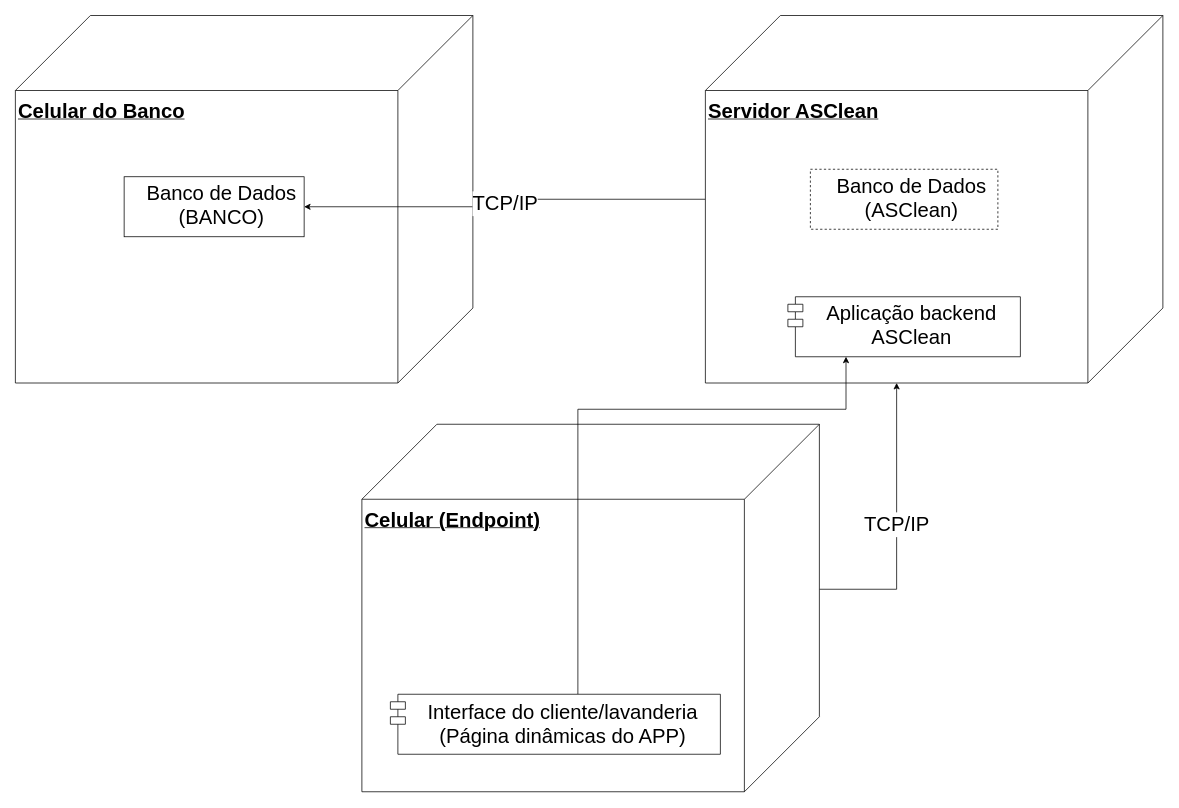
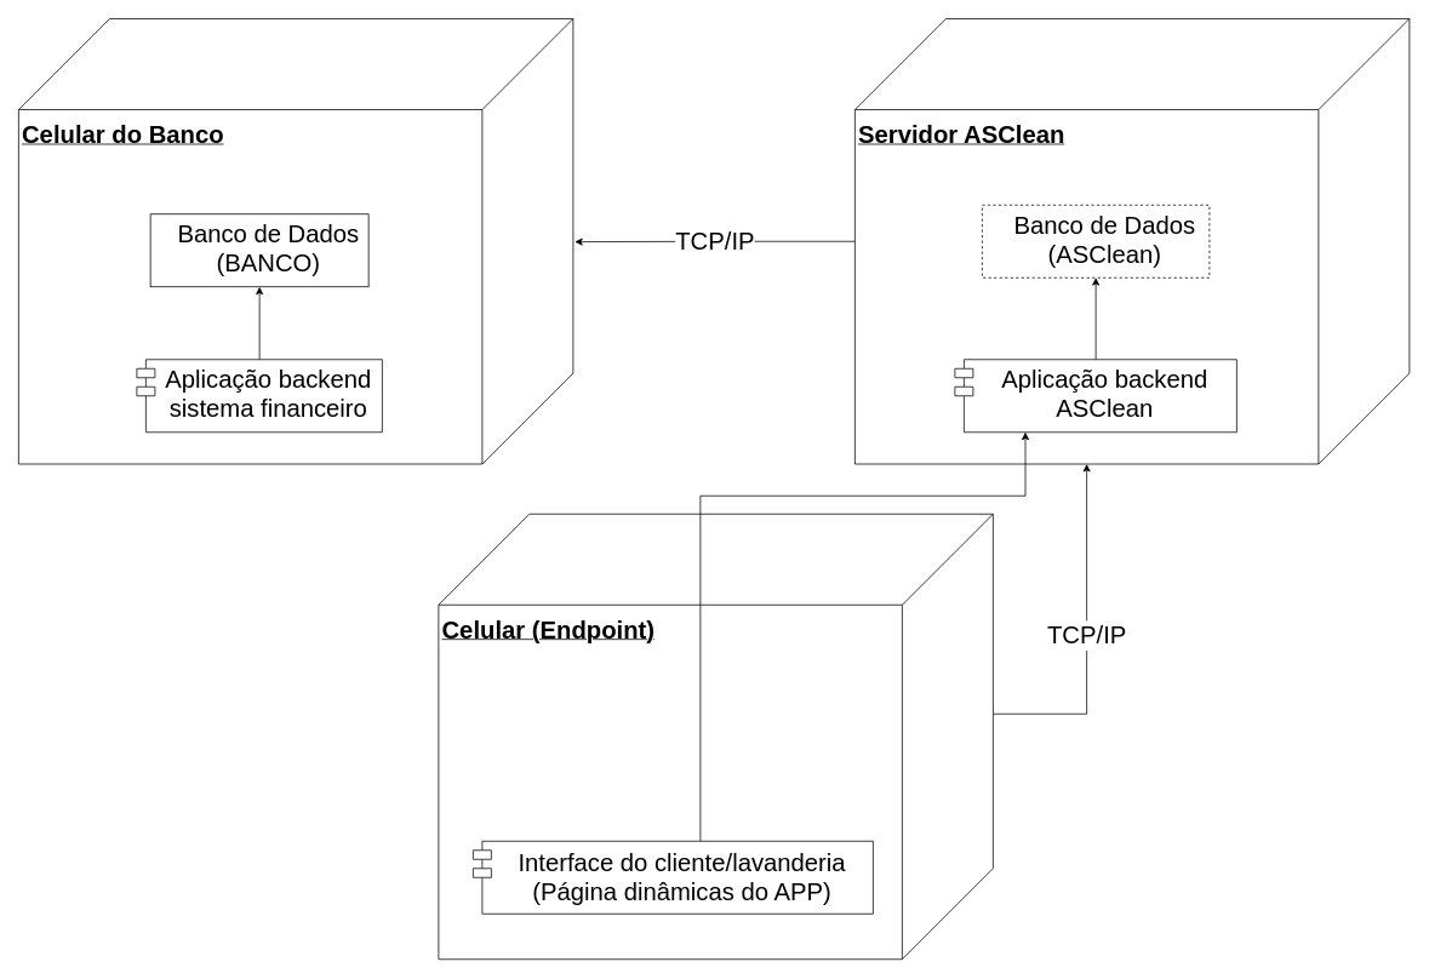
- <mxCell id="3" value="TCP/IP" style="edgeStyle=orthogonalEdgeStyle;rounded=0;orthogonalLoop=1;jettySize=auto;html=1;fontSize=27;" edge="1" parent="1" source="4" target="13"><mxGeometry relative="1" as="geometry" /></mxCell>
+ <mxCell id="3" value="TCP/IP" style="edgeStyle=orthogonalEdgeStyle;rounded=0;orthogonalLoop=1;jettySize=auto;html=1;entryX=0.501;entryY=-0.003;entryDx=0;entryDy=0;entryPerimeter=0;fontSize=27;" edge="1" parent="1" source="4" target="2"><mxGeometry relative="1" as="geometry" /></mxCell>
+ <mxCell id="11" value="" style="edgeStyle=orthogonalEdgeStyle;rounded=0;orthogonalLoop=1;jettySize=auto;html=1;fontSize=27;" edge="1" parent="1" source="12" target="14"><mxGeometry relative="1" as="geometry" /></mxCell>
+ <mxCell id="9" value="" style="edgeStyle=orthogonalEdgeStyle;rounded=0;orthogonalLoop=1;jettySize=auto;html=1;fontSize=27;" edge="1" parent="1" source="10" target="13"><mxGeometry relative="1" as="geometry" /></mxCell>
+ <mxCell id="10" value="Aplicação backend sistema financeiro" style="shape=module;align=left;spacingLeft=20;align=center;verticalAlign=top;fontSize=27;whiteSpace=wrap;" vertex="1" parent="1"><mxGeometry x="150" y="395" width="270" height="80" as="geometry" /></mxCell>
